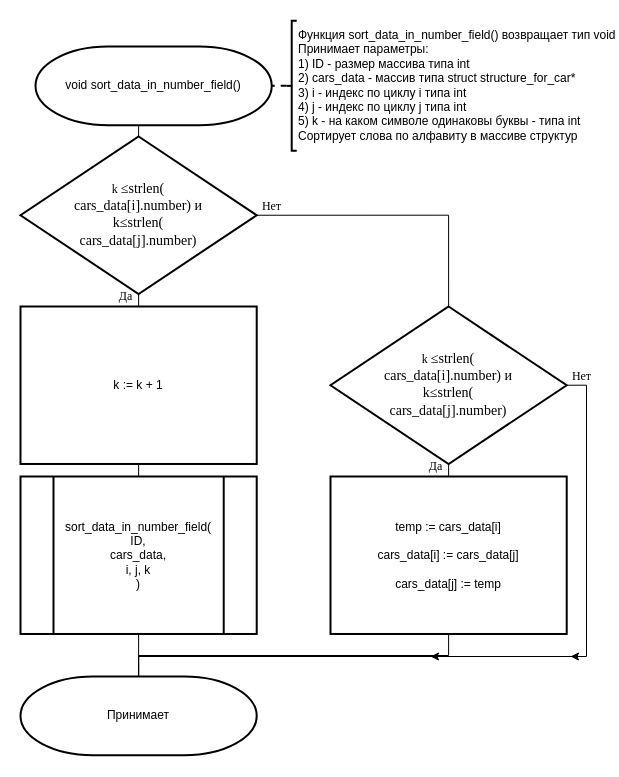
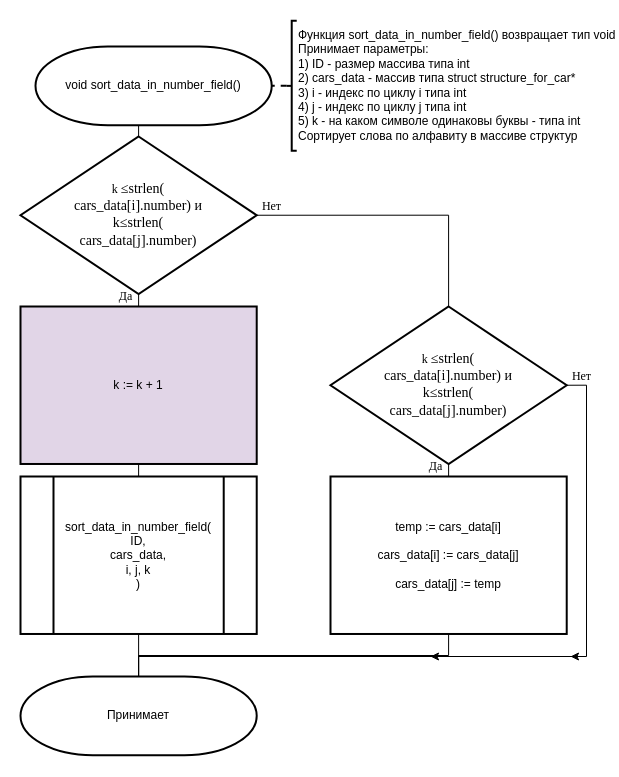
- <mxCell id="8" value="k := k + 1" style="rounded=0;whiteSpace=wrap;html=1;absoluteArcSize=1;arcSize=14;strokeWidth=2;" parent="1" vertex="1"><mxGeometry x="20" y="306" width="236.22" height="157.48" as="geometry" /></mxCell>
+ <mxCell id="8" value="k := k + 1" style="rounded=0;whiteSpace=wrap;html=1;absoluteArcSize=1;arcSize=14;strokeWidth=2;fillColor=#e1d5e7;" parent="1" vertex="1"><mxGeometry x="20" y="306" width="236.22" height="157.48" as="geometry" /></mxCell>
